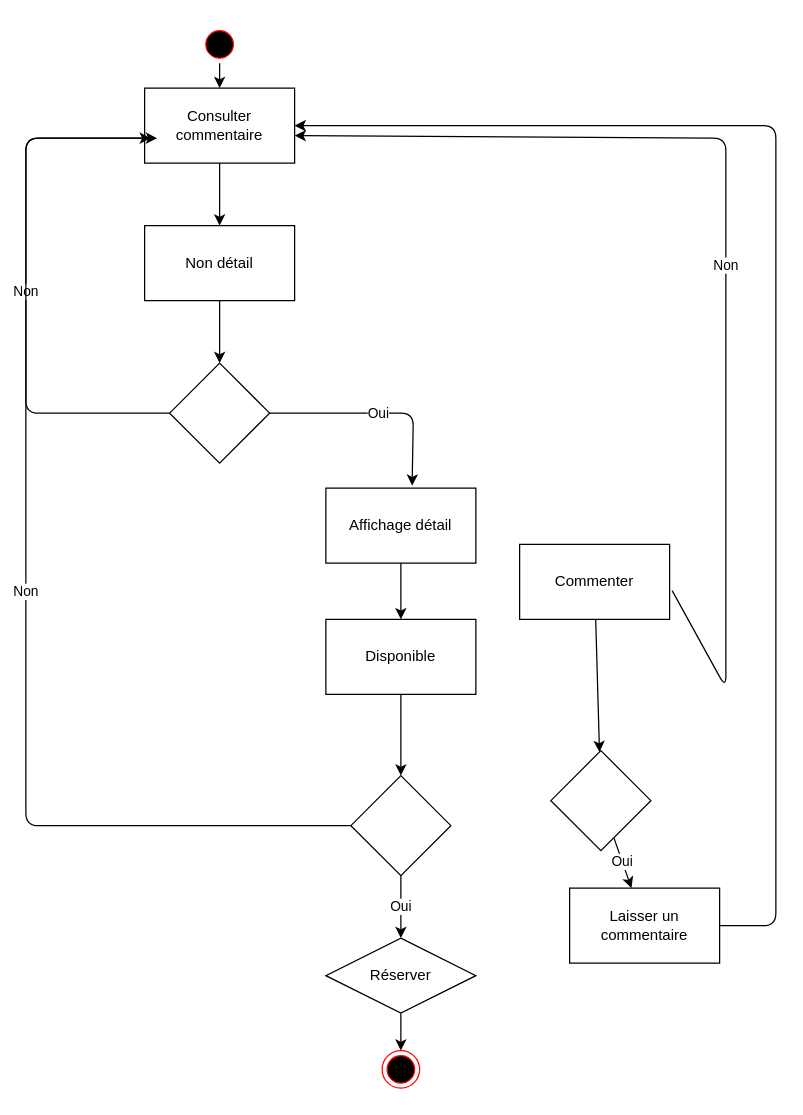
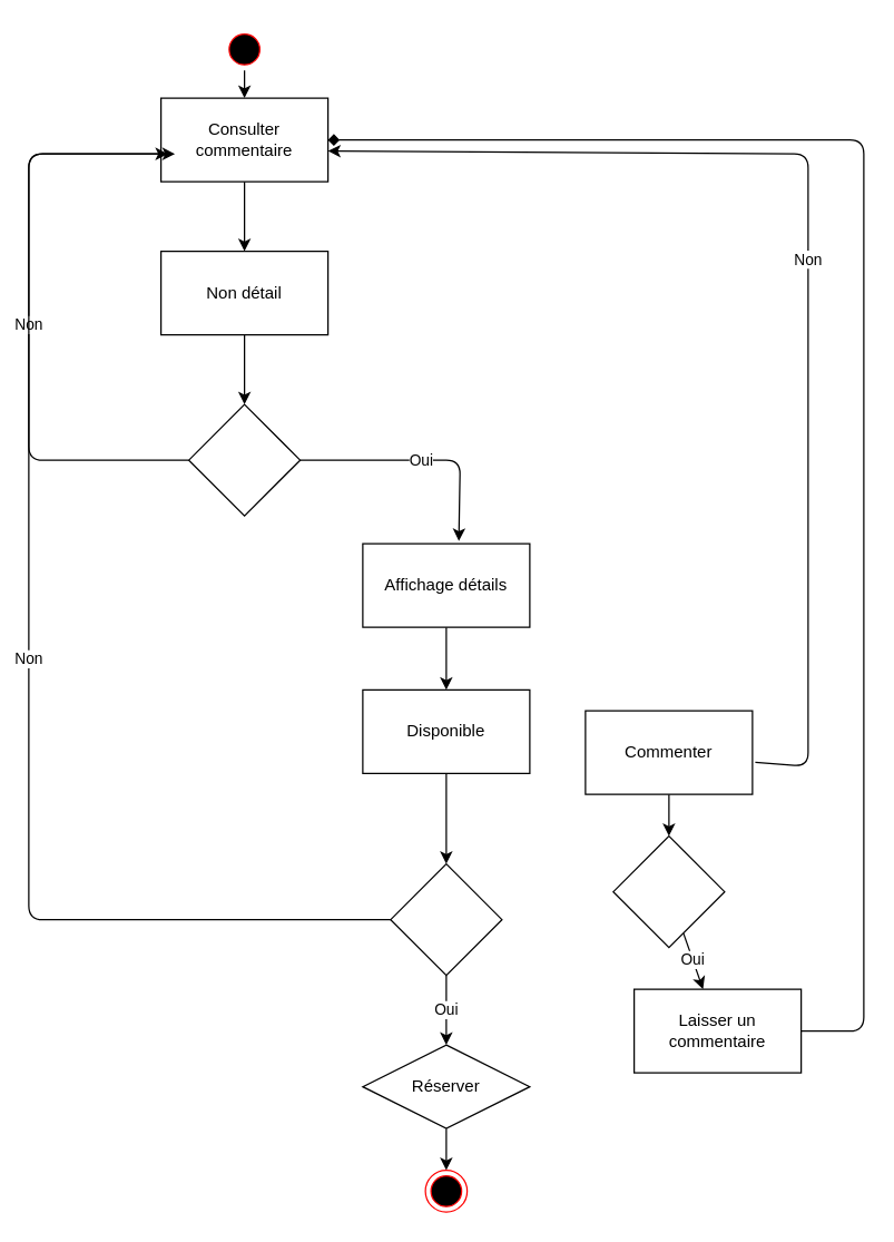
- <mxCell id="27" value="" style="edgeStyle=none;html=1;exitX=1;exitY=0.5;exitDx=0;exitDy=0;entryX=1;entryY=0.5;entryDx=0;entryDy=0;" edge="1" parent="1" source="25" target="3"><mxGeometry relative="1" as="geometry"><mxPoint x="490" y="580" as="sourcePoint" /><mxPoint x="490" y="610" as="targetPoint" /><Array as="points"><mxPoint x="620" y="740" /><mxPoint x="620" y="100" /></Array></mxGeometry></mxCell>
+ <mxCell id="27" value="" style="edgeStyle=none;html=1;exitX=1;exitY=0.5;exitDx=0;exitDy=0;entryX=1;entryY=0.5;entryDx=0;entryDy=0;endArrow=diamond;" edge="1" parent="1" source="25" target="3"><mxGeometry relative="1" as="geometry"><mxPoint x="490" y="580" as="sourcePoint" /><mxPoint x="490" y="610" as="targetPoint" /><Array as="points"><mxPoint x="620" y="740" /><mxPoint x="620" y="100" /></Array></mxGeometry></mxCell>
- <mxCell id="10" value="Affichage détail" style="rounded=0;whiteSpace=wrap;html=1;" vertex="1" parent="1"><mxGeometry x="260" y="390" width="120" height="60" as="geometry" /></mxCell>
+ <mxCell id="10" value="Affichage détails" style="rounded=0;whiteSpace=wrap;html=1;" vertex="1" parent="1"><mxGeometry x="260" y="390" width="120" height="60" as="geometry" /></mxCell>
- <mxCell id="22" value="Commenter" style="rounded=0;whiteSpace=wrap;html=1;" vertex="1" parent="1"><mxGeometry x="415" y="435" width="120" height="60" as="geometry" /></mxCell>
+ <mxCell id="22" value="Commenter" style="rounded=0;whiteSpace=wrap;html=1;" vertex="1" parent="1"><mxGeometry x="420" y="510" width="120" height="60" as="geometry" /></mxCell>
